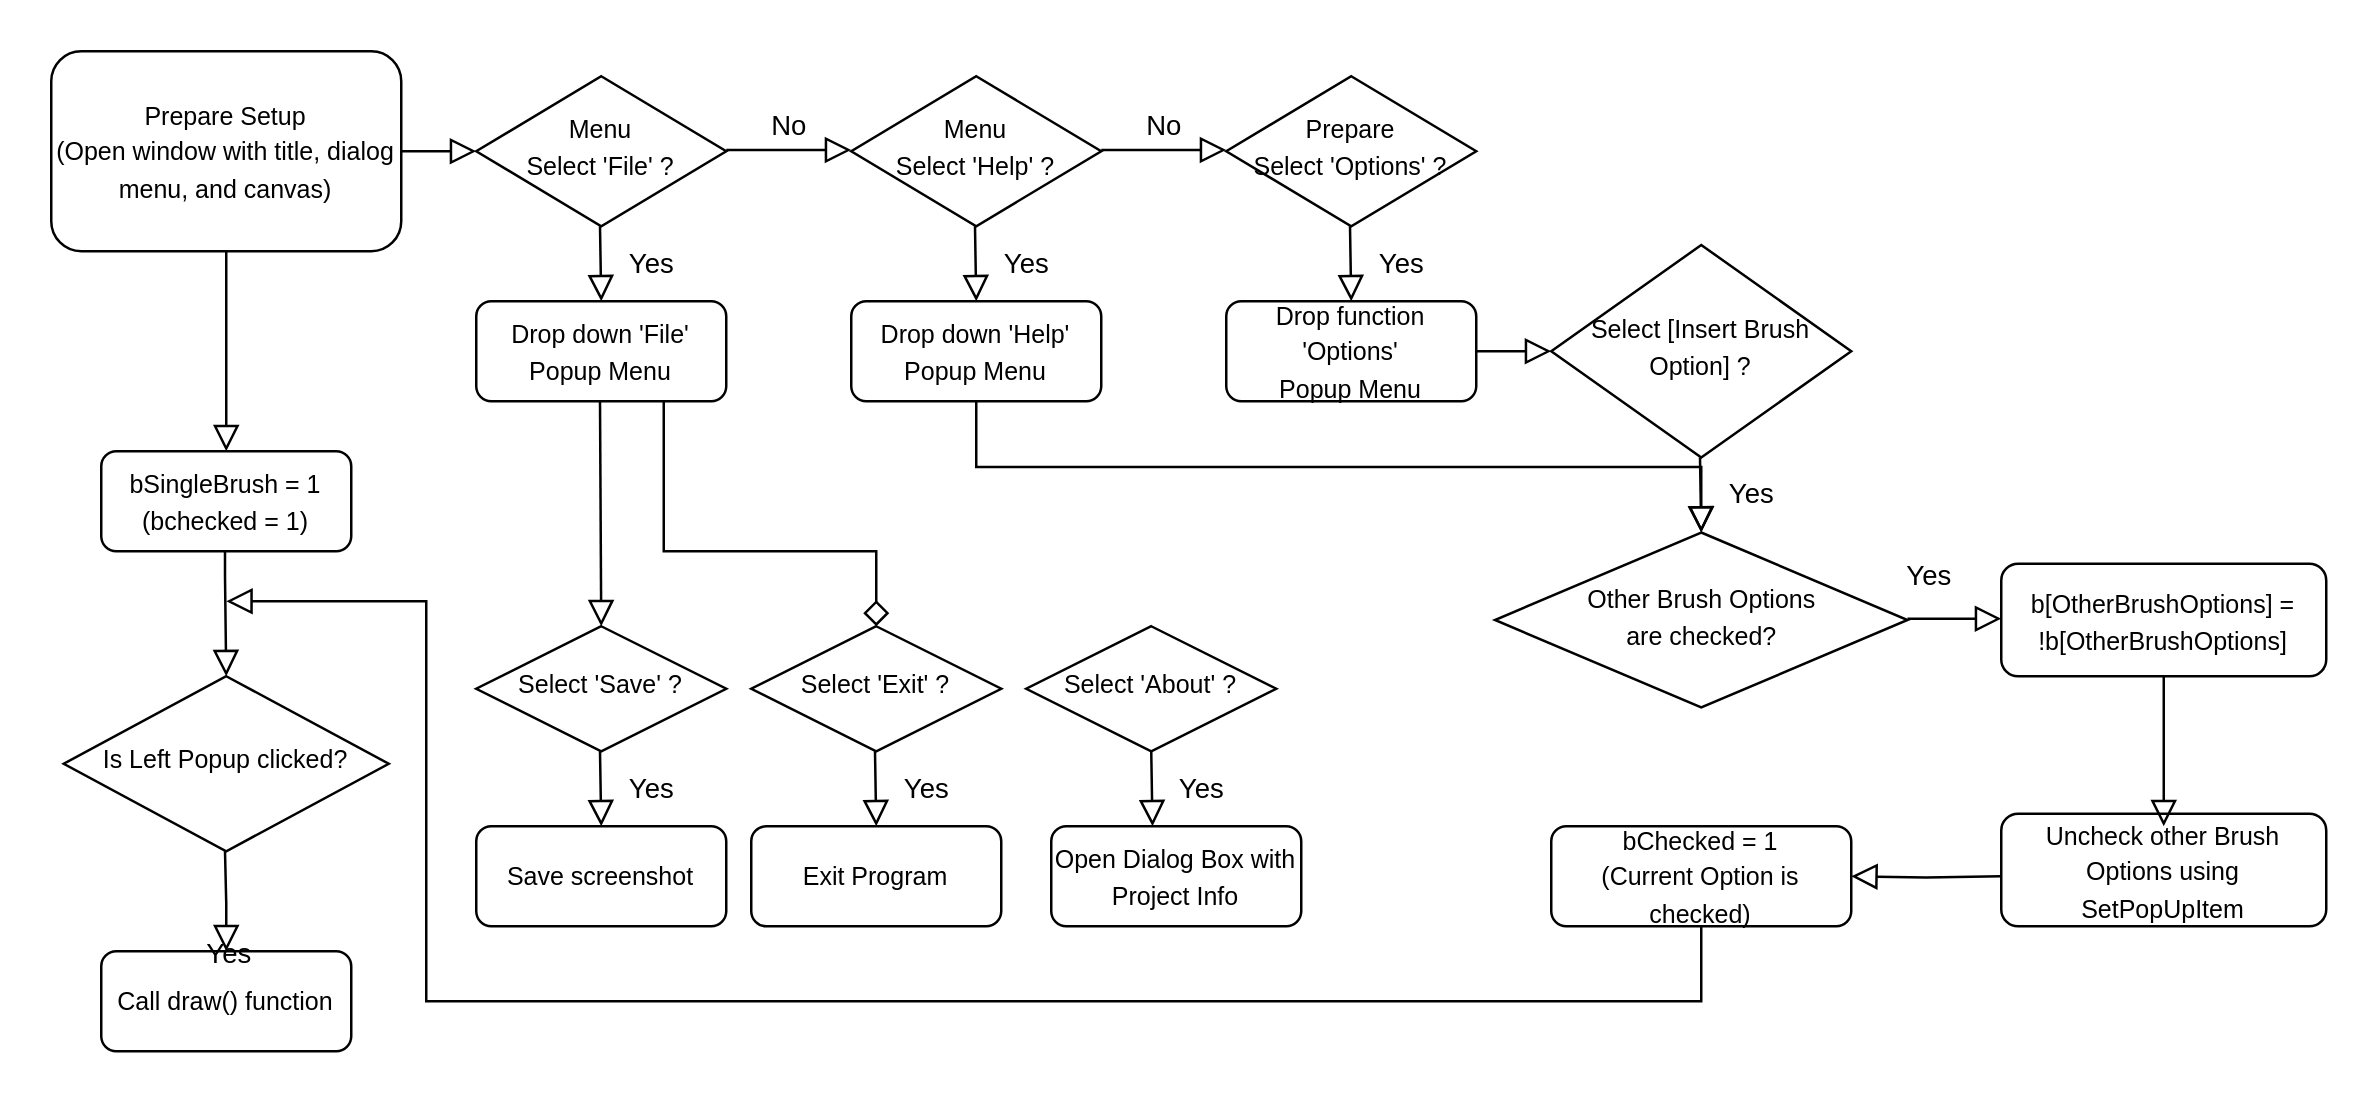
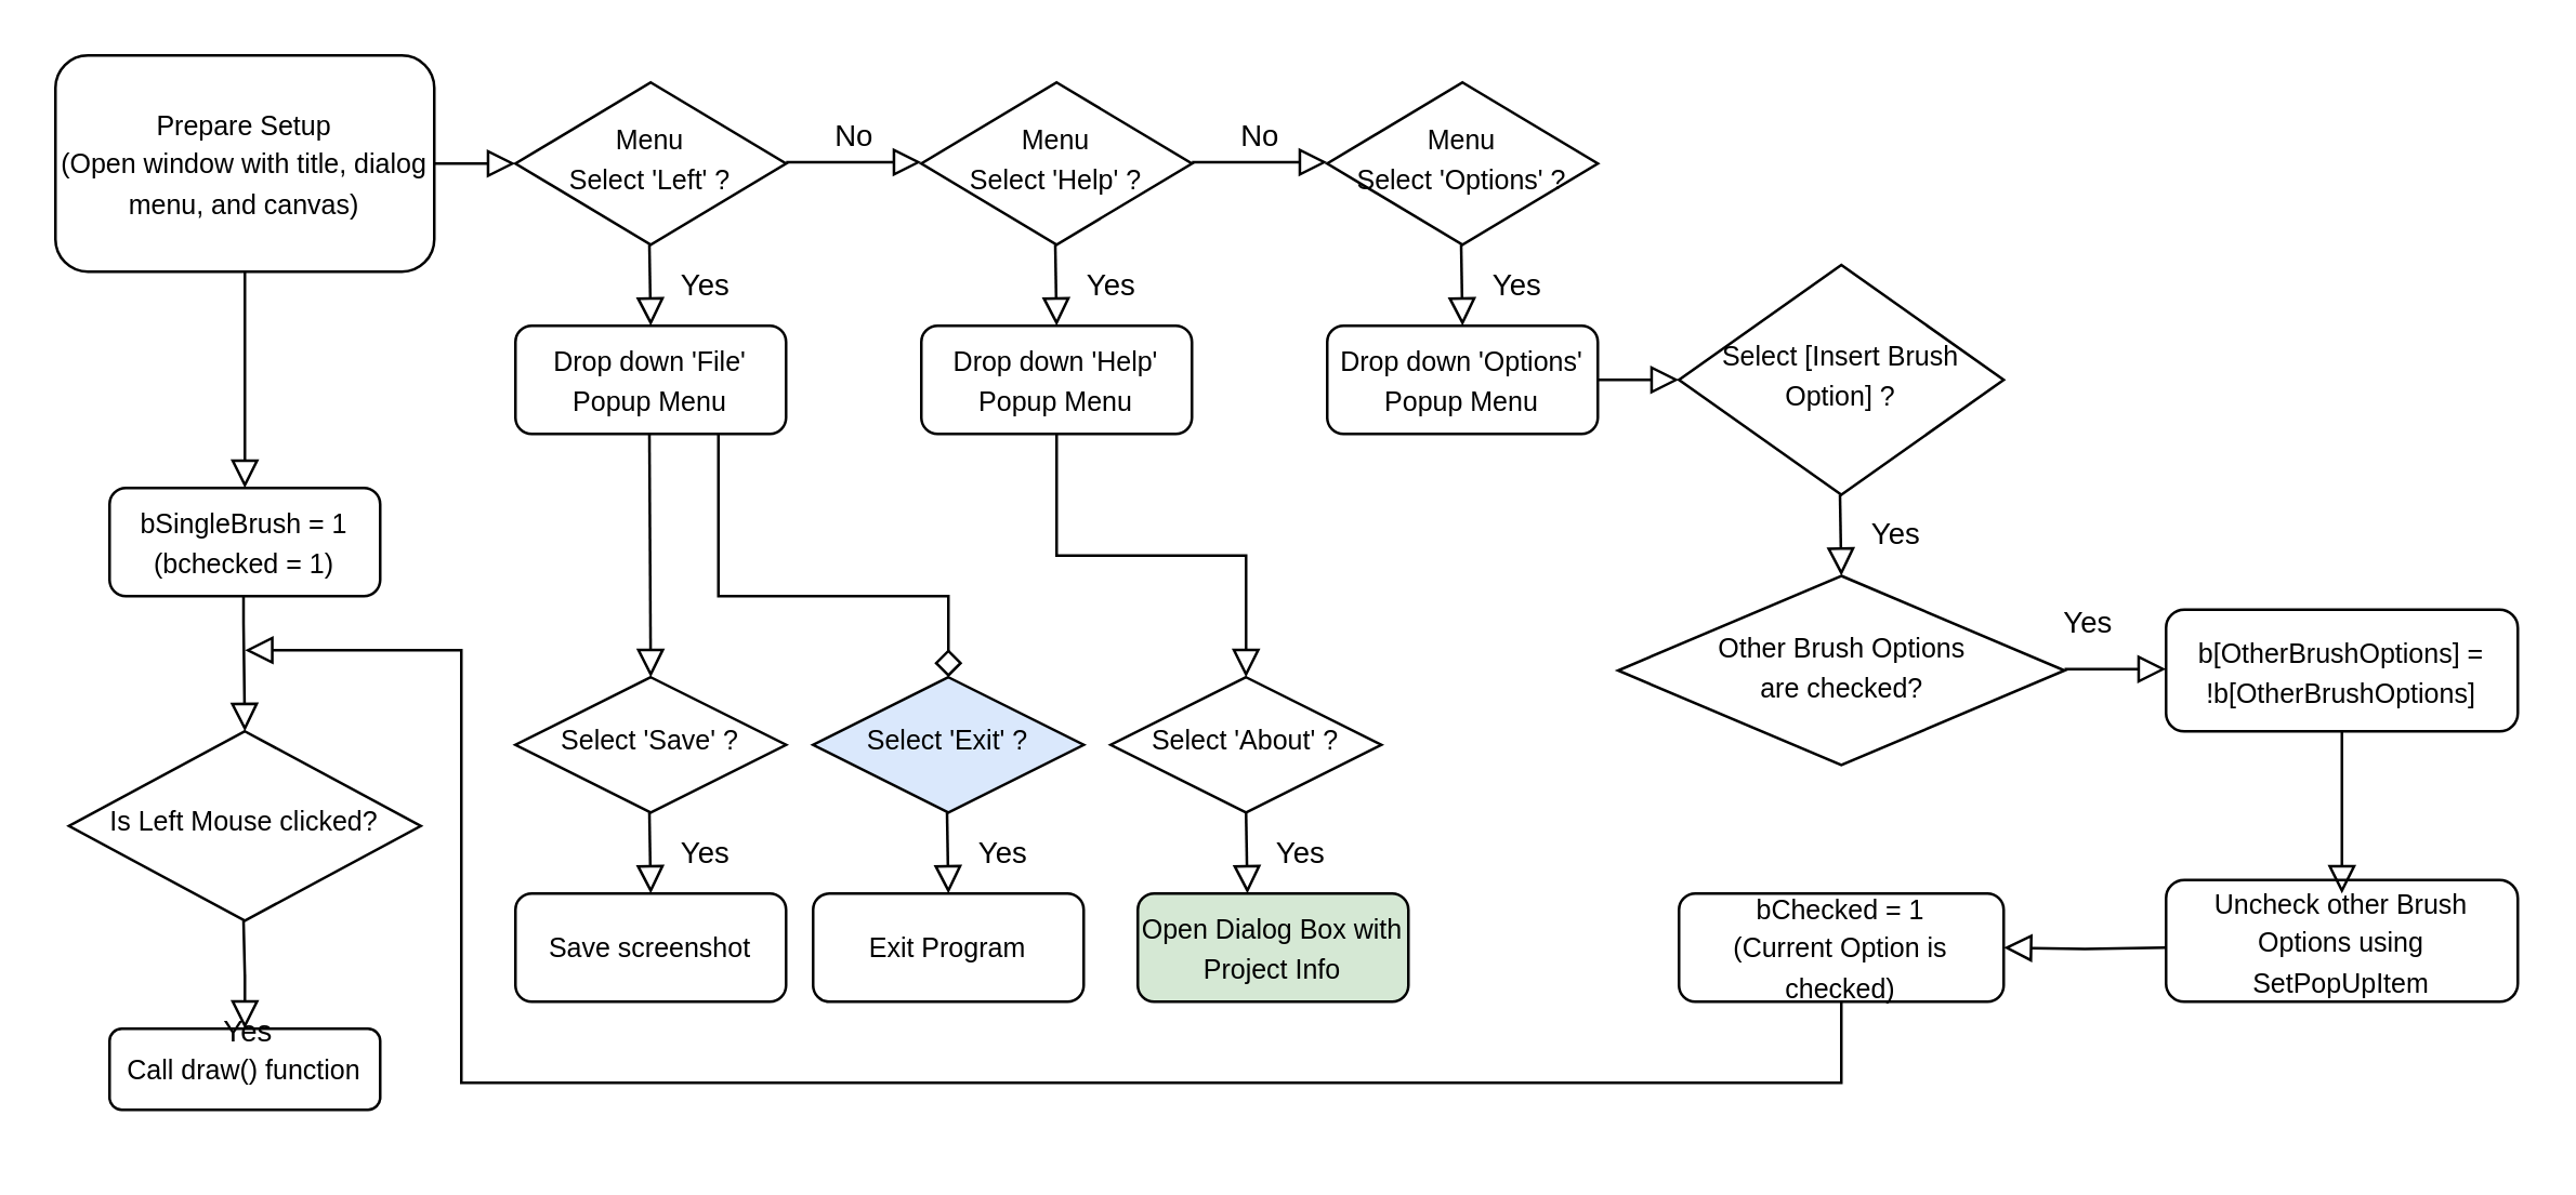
- <mxCell id="6" value="&lt;font style=&quot;font-size: 10px&quot;&gt;Menu&lt;br&gt;Select 'File' ?&lt;/font&gt;" style="rhombus;whiteSpace=wrap;html=1;shadow=0;fontFamily=Helvetica;fontSize=12;align=center;strokeWidth=1;spacing=6;spacingTop=-4;" vertex="1" parent="1"><mxGeometry x="190" y="30" width="100" height="60" as="geometry" /></mxCell>
+ <mxCell id="6" value="&lt;font style=&quot;font-size: 10px&quot;&gt;Menu&lt;br&gt;Select 'Left' ?&lt;/font&gt;" style="rhombus;whiteSpace=wrap;html=1;shadow=0;fontFamily=Helvetica;fontSize=12;align=center;strokeWidth=1;spacing=6;spacingTop=-4;" vertex="1" parent="1"><mxGeometry x="190" y="30" width="100" height="60" as="geometry" /></mxCell>
- <mxCell id="11" value="&lt;font style=&quot;font-size: 10px&quot;&gt;Prepare&lt;br&gt;Select 'Options' ?&lt;/font&gt;" style="rhombus;whiteSpace=wrap;html=1;shadow=0;fontFamily=Helvetica;fontSize=12;align=center;strokeWidth=1;spacing=6;spacingTop=-4;" vertex="1" parent="1"><mxGeometry x="490" y="30" width="100" height="60" as="geometry" /></mxCell>
+ <mxCell id="11" value="&lt;font style=&quot;font-size: 10px&quot;&gt;Menu&lt;br&gt;Select 'Options' ?&lt;/font&gt;" style="rhombus;whiteSpace=wrap;html=1;shadow=0;fontFamily=Helvetica;fontSize=12;align=center;strokeWidth=1;spacing=6;spacingTop=-4;" vertex="1" parent="1"><mxGeometry x="490" y="30" width="100" height="60" as="geometry" /></mxCell>
- <mxCell id="15" value="&lt;font style=&quot;font-size: 10px&quot;&gt;Drop function 'Options' &lt;br&gt;Popup Menu&lt;/font&gt;" style="rounded=1;whiteSpace=wrap;html=1;fontSize=12;glass=0;strokeWidth=1;shadow=0;" vertex="1" parent="1"><mxGeometry x="490" y="120" width="100" height="40" as="geometry" /></mxCell>
+ <mxCell id="15" value="&lt;font style=&quot;font-size: 10px&quot;&gt;Drop down 'Options' &lt;br&gt;Popup Menu&lt;/font&gt;" style="rounded=1;whiteSpace=wrap;html=1;fontSize=12;glass=0;strokeWidth=1;shadow=0;" vertex="1" parent="1"><mxGeometry x="490" y="120" width="100" height="40" as="geometry" /></mxCell>
- <mxCell id="30" value="" style="rounded=0;html=1;jettySize=auto;orthogonalLoop=1;fontSize=11;endArrow=block;endFill=0;endSize=8;strokeWidth=1;shadow=0;labelBackgroundColor=none;edgeStyle=orthogonalEdgeStyle;exitX=0.5;exitY=1;exitDx=0;exitDy=0;" edge="1" parent="1" source="17" target="36"><mxGeometry relative="1" as="geometry"><mxPoint x="410" y="160" as="sourcePoint" /><mxPoint x="420" y="190" as="targetPoint" /></mxGeometry></mxCell>
+ <mxCell id="30" value="" style="rounded=0;html=1;jettySize=auto;orthogonalLoop=1;fontSize=11;endArrow=block;endFill=0;endSize=8;strokeWidth=1;shadow=0;labelBackgroundColor=none;edgeStyle=orthogonalEdgeStyle;exitX=0.5;exitY=1;exitDx=0;exitDy=0;entryX=0.5;entryY=0;entryDx=0;entryDy=0;" edge="1" parent="1" source="17" target="28"><mxGeometry relative="1" as="geometry"><mxPoint x="410" y="160" as="sourcePoint" /><mxPoint x="420" y="190" as="targetPoint" /></mxGeometry></mxCell>
- <mxCell id="25" value="&lt;font style=&quot;font-size: 10px&quot;&gt;Select 'Exit' ?&lt;/font&gt;" style="rhombus;whiteSpace=wrap;html=1;shadow=0;fontFamily=Helvetica;fontSize=12;align=center;strokeWidth=1;spacing=6;spacingTop=-4;" vertex="1" parent="1"><mxGeometry x="300" y="250" width="100" height="50" as="geometry" /></mxCell>
+ <mxCell id="25" value="&lt;font style=&quot;font-size: 10px&quot;&gt;Select 'Exit' ?&lt;/font&gt;" style="rhombus;whiteSpace=wrap;html=1;shadow=0;fontFamily=Helvetica;fontSize=12;align=center;strokeWidth=1;spacing=6;spacingTop=-4;fillColor=#dae8fc;" vertex="1" parent="1"><mxGeometry x="300" y="250" width="100" height="50" as="geometry" /></mxCell>
- <mxCell id="22" value="&lt;span style=&quot;font-size: 10px&quot;&gt;Is Left Popup clicked?&lt;/span&gt;" style="rhombus;whiteSpace=wrap;html=1;shadow=0;fontFamily=Helvetica;fontSize=12;align=center;strokeWidth=1;spacing=6;spacingTop=-4;" vertex="1" parent="1"><mxGeometry x="25" y="270" width="130" height="70" as="geometry" /></mxCell>
+ <mxCell id="22" value="&lt;span style=&quot;font-size: 10px&quot;&gt;Is Left Mouse clicked?&lt;/span&gt;" style="rhombus;whiteSpace=wrap;html=1;shadow=0;fontFamily=Helvetica;fontSize=12;align=center;strokeWidth=1;spacing=6;spacingTop=-4;" vertex="1" parent="1"><mxGeometry x="25" y="270" width="130" height="70" as="geometry" /></mxCell>
- <mxCell id="31" value="&lt;span style=&quot;font-size: 10px&quot;&gt;Open Dialog Box with Project Info&lt;/span&gt;" style="rounded=1;whiteSpace=wrap;html=1;fontSize=12;glass=0;strokeWidth=1;shadow=0;" vertex="1" parent="1"><mxGeometry x="420" y="330" width="100" height="40" as="geometry" /></mxCell>
+ <mxCell id="31" value="&lt;span style=&quot;font-size: 10px&quot;&gt;Open Dialog Box with Project Info&lt;/span&gt;" style="rounded=1;whiteSpace=wrap;html=1;fontSize=12;glass=0;strokeWidth=1;shadow=0;fillColor=#d5e8d4;" vertex="1" parent="1"><mxGeometry x="420" y="330" width="100" height="40" as="geometry" /></mxCell>
- <mxCell id="19" value="&lt;span style=&quot;font-size: 10px&quot;&gt;Call draw() function&lt;/span&gt;" style="rounded=1;whiteSpace=wrap;html=1;fontSize=12;glass=0;strokeWidth=1;shadow=0;" vertex="1" parent="1"><mxGeometry x="40" y="380" width="100" height="40" as="geometry" /></mxCell>
+ <mxCell id="19" value="&lt;span style=&quot;font-size: 10px&quot;&gt;Call draw() function&lt;/span&gt;" style="rounded=1;whiteSpace=wrap;html=1;fontSize=12;glass=0;strokeWidth=1;shadow=0;" vertex="1" parent="1"><mxGeometry x="40" y="380" width="100" height="30" as="geometry" /></mxCell>
